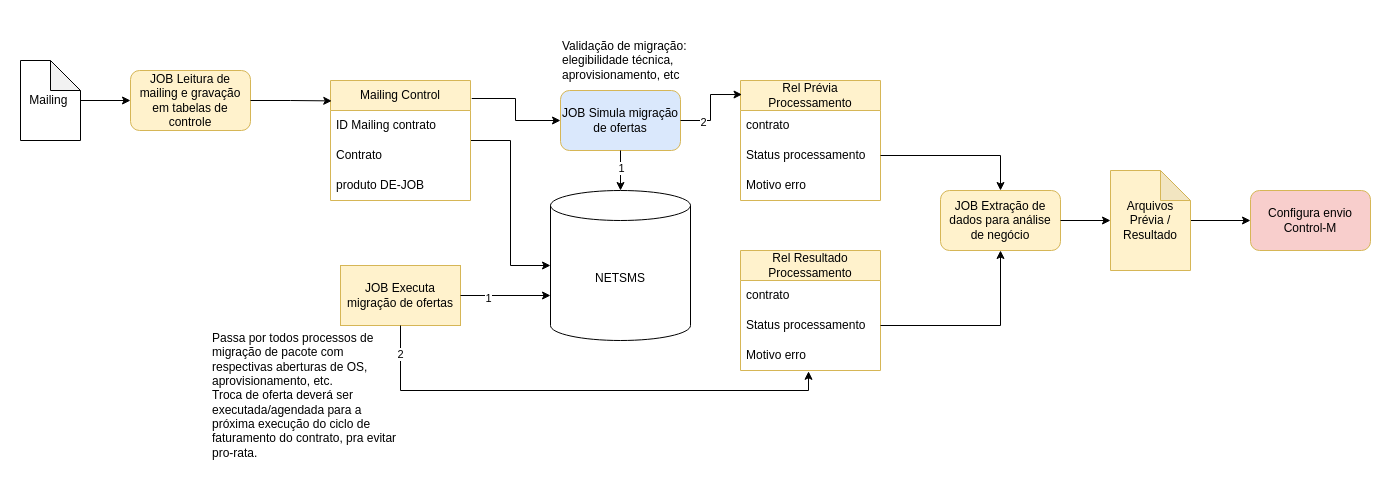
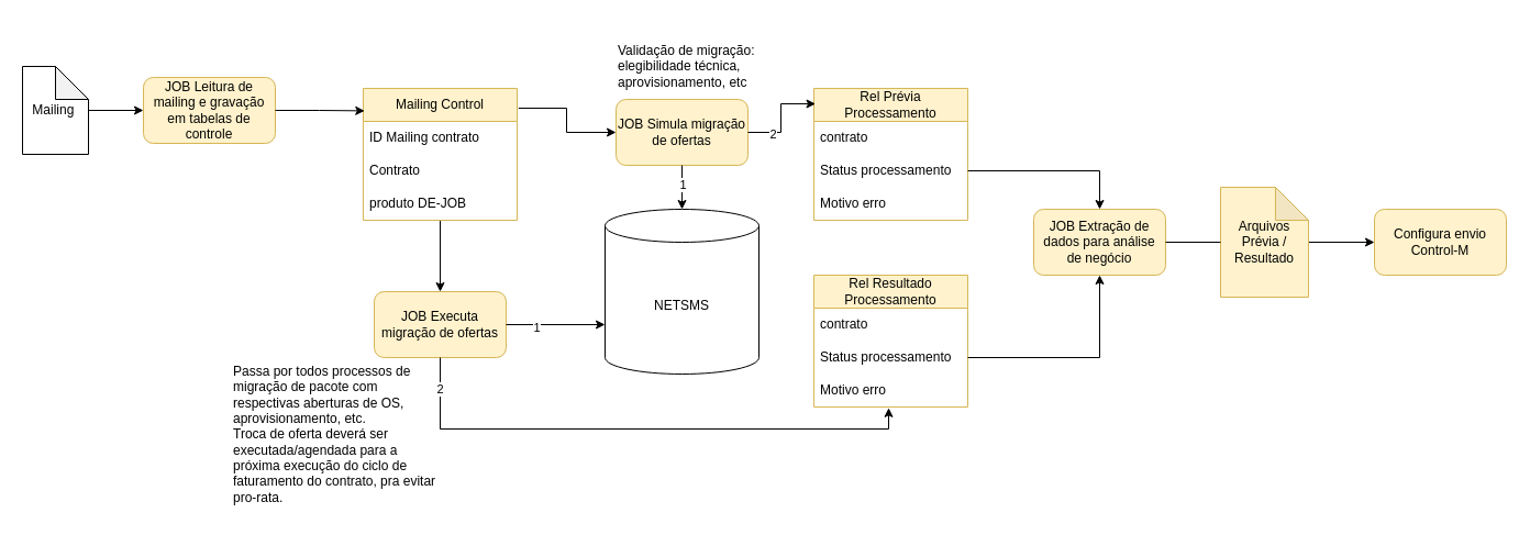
- <mxCell id="13" value="JOB Simula migração de ofertas" style="rounded=1;whiteSpace=wrap;html=1;fillColor=#dae8fc;strokeColor=#d6b656;" vertex="1" parent="1"><mxGeometry x="560" y="90" width="120" height="60" as="geometry" /></mxCell>
+ <mxCell id="13" value="JOB Simula migração de ofertas" style="rounded=1;whiteSpace=wrap;html=1;fillColor=#fff2cc;strokeColor=#d6b656;" vertex="1" parent="1"><mxGeometry x="560" y="90" width="120" height="60" as="geometry" /></mxCell>
- <mxCell id="6" style="edgeStyle=orthogonalEdgeStyle;rounded=0;orthogonalLoop=1;jettySize=auto;html=1;" edge="1" parent="1" source="7" target="12"><mxGeometry relative="1" as="geometry" /></mxCell>
+ <mxCell id="6" style="edgeStyle=orthogonalEdgeStyle;rounded=0;orthogonalLoop=1;jettySize=auto;html=1;" edge="1" parent="1" source="7" target="23"><mxGeometry relative="1" as="geometry" /></mxCell>
- <mxCell id="37" style="edgeStyle=orthogonalEdgeStyle;rounded=0;orthogonalLoop=1;jettySize=auto;html=1;entryX=0;entryY=0.5;entryDx=0;entryDy=0;entryPerimeter=0;" edge="1" parent="1" source="32" target="36"><mxGeometry relative="1" as="geometry" /></mxCell>
+ <mxCell id="37" style="edgeStyle=orthogonalEdgeStyle;rounded=0;orthogonalLoop=1;jettySize=auto;html=1;entryX=0;entryY=0.5;entryDx=0;entryDy=0;entryPerimeter=0;endArrow=none;" edge="1" parent="1" source="32" target="36"><mxGeometry relative="1" as="geometry" /></mxCell>
- <mxCell id="39" value="Configura envio Control-M" style="rounded=1;whiteSpace=wrap;html=1;fillColor=#f8cecc;strokeColor=#d6b656;" vertex="1" parent="1"><mxGeometry x="1250" y="190" width="120" height="60" as="geometry" /></mxCell>
+ <mxCell id="39" value="Configura envio Control-M" style="rounded=1;whiteSpace=wrap;html=1;fillColor=#fff2cc;strokeColor=#d6b656;" vertex="1" parent="1"><mxGeometry x="1250" y="190" width="120" height="60" as="geometry" /></mxCell>
- <mxCell id="23" value="JOB Executa migração de ofertas" style="whiteSpace=wrap;html=1;fillColor=#fff2cc;strokeColor=#d6b656;rounded=0;" vertex="1" parent="1"><mxGeometry x="340" y="265" width="120" height="60" as="geometry" /></mxCell>
+ <mxCell id="23" value="JOB Executa migração de ofertas" style="rounded=1;whiteSpace=wrap;html=1;fillColor=#fff2cc;strokeColor=#d6b656;" vertex="1" parent="1"><mxGeometry x="340" y="265" width="120" height="60" as="geometry" /></mxCell>
